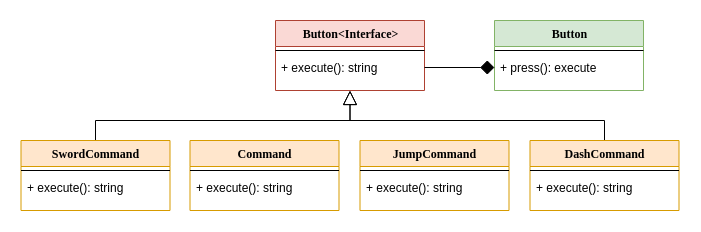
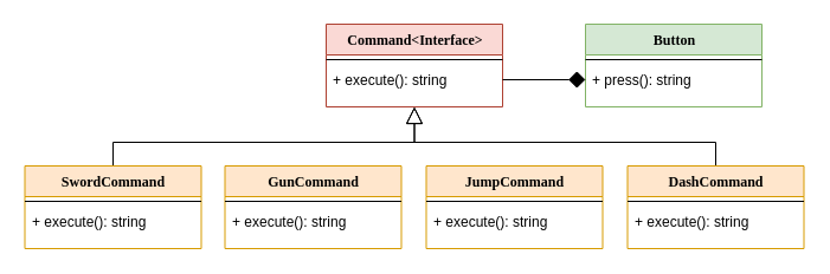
- <mxCell id="4" value="Button&amp;lt;Interface&amp;gt;" style="swimlane;html=1;fontStyle=1;align=center;verticalAlign=top;childLayout=stackLayout;horizontal=1;startSize=26;horizontalStack=0;resizeParent=1;resizeLast=0;collapsible=1;marginBottom=0;swimlaneFillColor=#ffffff;rounded=0;shadow=0;comic=0;labelBackgroundColor=none;strokeWidth=1;fillColor=#fad9d5;fontFamily=Verdana;fontSize=12;strokeColor=#ae4132;" parent="1" vertex="1"><mxGeometry x="275" y="20" width="149" height="70" as="geometry" /></mxCell>
+ <mxCell id="4" value="Command&amp;lt;Interface&amp;gt;" style="swimlane;html=1;fontStyle=1;align=center;verticalAlign=top;childLayout=stackLayout;horizontal=1;startSize=26;horizontalStack=0;resizeParent=1;resizeLast=0;collapsible=1;marginBottom=0;swimlaneFillColor=#ffffff;rounded=0;shadow=0;comic=0;labelBackgroundColor=none;strokeWidth=1;fillColor=#fad9d5;fontFamily=Verdana;fontSize=12;strokeColor=#ae4132;" parent="1" vertex="1"><mxGeometry x="275" y="20" width="149" height="70" as="geometry" /></mxCell>
- <mxCell id="21" value="+ press(): execute" style="text;html=1;strokeColor=none;fillColor=none;align=left;verticalAlign=top;spacingLeft=4;spacingRight=4;whiteSpace=wrap;overflow=hidden;rotatable=0;points=[[0,0.5],[1,0.5]];portConstraint=eastwest;" vertex="1" parent="19"><mxGeometry y="34" width="149" height="26" as="geometry" /></mxCell>
+ <mxCell id="21" value="+ press(): string" style="text;html=1;strokeColor=none;fillColor=none;align=left;verticalAlign=top;spacingLeft=4;spacingRight=4;whiteSpace=wrap;overflow=hidden;rotatable=0;points=[[0,0.5],[1,0.5]];portConstraint=eastwest;" vertex="1" parent="19"><mxGeometry y="34" width="149" height="26" as="geometry" /></mxCell>
- <mxCell id="10" value="Command" style="swimlane;html=1;fontStyle=1;align=center;verticalAlign=top;childLayout=stackLayout;horizontal=1;startSize=26;horizontalStack=0;resizeParent=1;resizeLast=0;collapsible=1;marginBottom=0;swimlaneFillColor=#ffffff;rounded=0;shadow=0;comic=0;labelBackgroundColor=none;strokeWidth=1;fillColor=#ffe6cc;fontFamily=Verdana;fontSize=12;strokeColor=#d79b00;" vertex="1" parent="1"><mxGeometry x="189.5" y="140" width="149" height="70" as="geometry" /></mxCell>
+ <mxCell id="10" value="GunCommand" style="swimlane;html=1;fontStyle=1;align=center;verticalAlign=top;childLayout=stackLayout;horizontal=1;startSize=26;horizontalStack=0;resizeParent=1;resizeLast=0;collapsible=1;marginBottom=0;swimlaneFillColor=#ffffff;rounded=0;shadow=0;comic=0;labelBackgroundColor=none;strokeWidth=1;fillColor=#ffe6cc;fontFamily=Verdana;fontSize=12;strokeColor=#d79b00;" vertex="1" parent="1"><mxGeometry x="189.5" y="140" width="149" height="70" as="geometry" /></mxCell>
